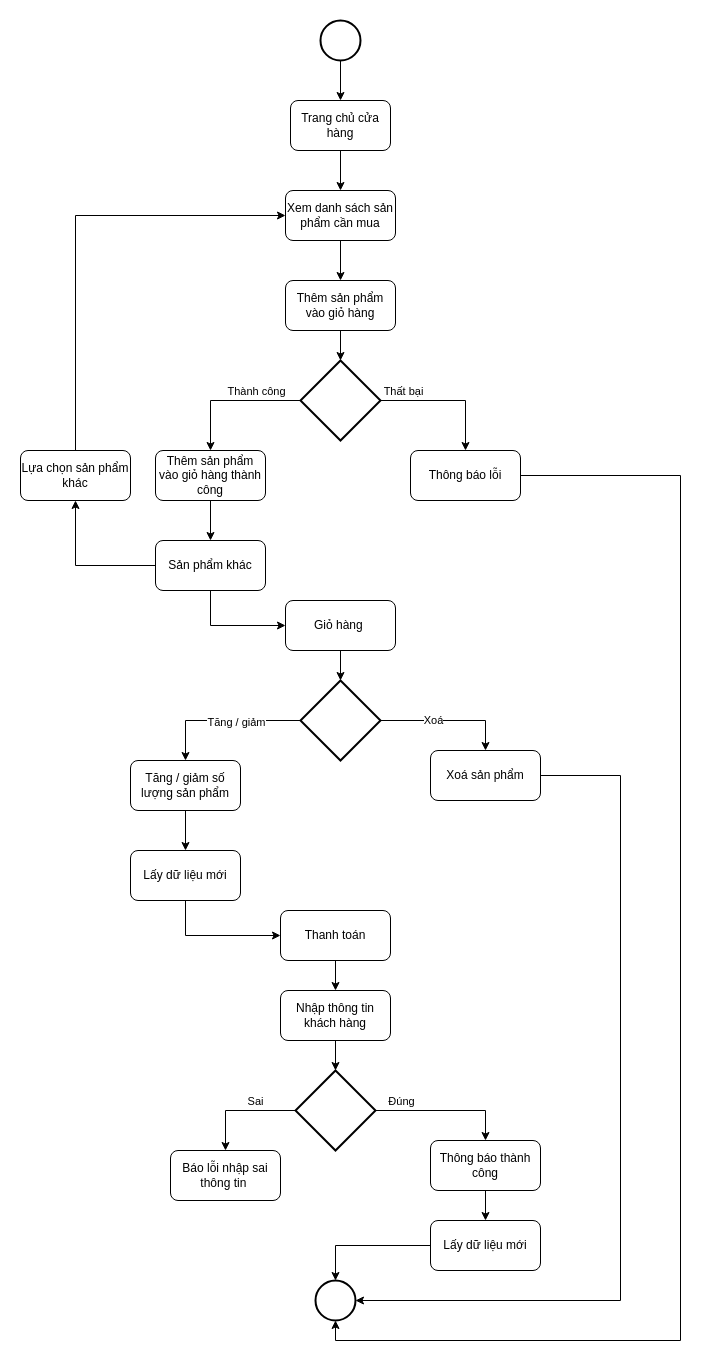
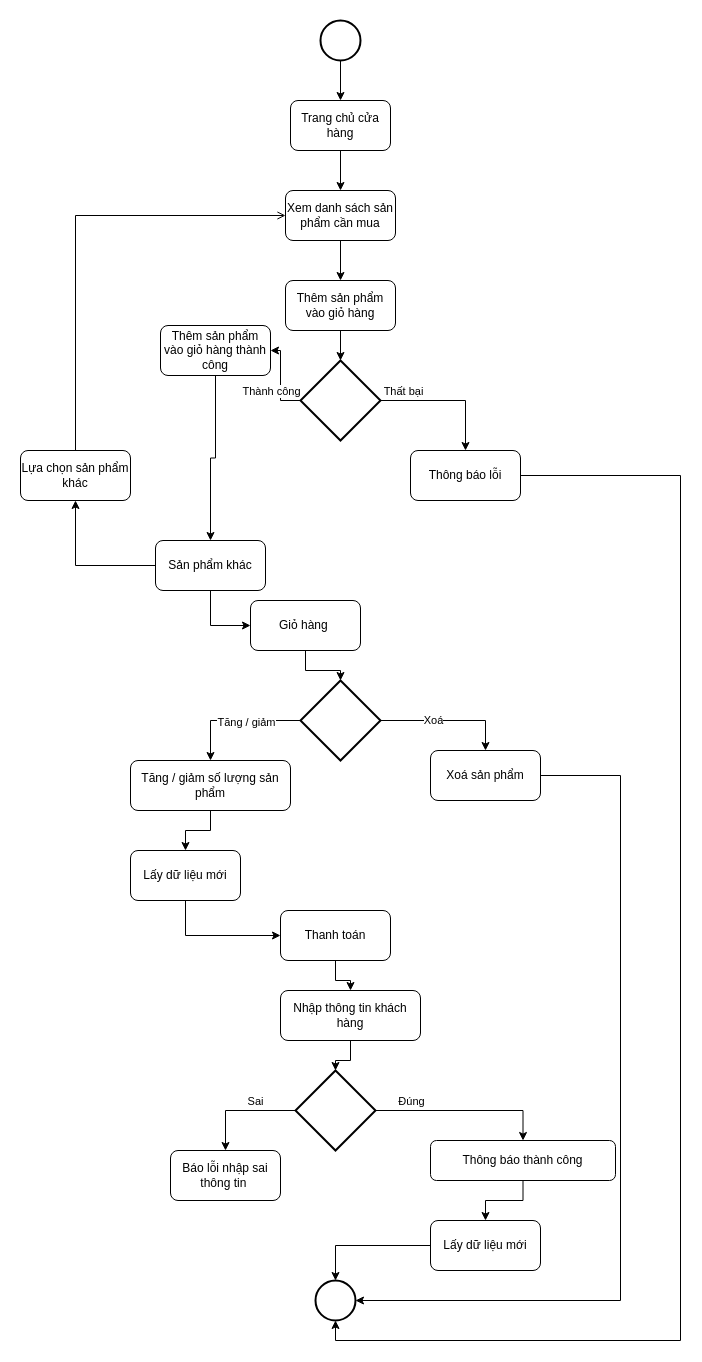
- <mxCell id="21" style="edgeStyle=orthogonalEdgeStyle;rounded=0;orthogonalLoop=1;jettySize=auto;html=1;entryX=0;entryY=0.5;entryDx=0;entryDy=0;exitX=0.5;exitY=0;exitDx=0;exitDy=0;" edge="1" parent="1" source="22" target="7"><mxGeometry relative="1" as="geometry" /></mxCell>
+ <mxCell id="21" style="edgeStyle=orthogonalEdgeStyle;rounded=0;orthogonalLoop=1;jettySize=auto;html=1;entryX=0;entryY=0.5;entryDx=0;entryDy=0;exitX=0.5;exitY=0;exitDx=0;exitDy=0;endArrow=open;" edge="1" parent="1" source="22" target="7"><mxGeometry relative="1" as="geometry" /></mxCell>
- <mxCell id="16" value="Thêm sản phẩm vào giỏ hàng thành công" style="rounded=1;whiteSpace=wrap;html=1;" vertex="1" parent="1"><mxGeometry x="155" y="450" width="110" height="50" as="geometry" /></mxCell>
+ <mxCell id="16" value="Thêm sản phẩm vào giỏ hàng thành công" style="rounded=1;whiteSpace=wrap;html=1;" vertex="1" parent="1"><mxGeometry x="160" y="325" width="110" height="50" as="geometry" /></mxCell>
- <mxCell id="24" value="Giỏ hàng&amp;nbsp;" style="rounded=1;whiteSpace=wrap;html=1;" vertex="1" parent="1"><mxGeometry x="285" y="600" width="110" height="50" as="geometry" /></mxCell>
+ <mxCell id="24" value="Giỏ hàng&amp;nbsp;" style="rounded=1;whiteSpace=wrap;html=1;" vertex="1" parent="1"><mxGeometry x="250" y="600" width="110" height="50" as="geometry" /></mxCell>
- <mxCell id="31" value="Tăng / giảm số lượng sản phẩm" style="rounded=1;whiteSpace=wrap;html=1;" vertex="1" parent="1"><mxGeometry x="130" y="760" width="110" height="50" as="geometry" /></mxCell>
+ <mxCell id="31" value="Tăng / giảm số lượng sản phẩm" style="rounded=1;whiteSpace=wrap;html=1;" vertex="1" parent="1"><mxGeometry x="130" y="760" width="160" height="50" as="geometry" /></mxCell>
- <mxCell id="38" value="Nhập thông tin khách hàng" style="rounded=1;whiteSpace=wrap;html=1;" vertex="1" parent="1"><mxGeometry x="280" y="990" width="110" height="50" as="geometry" /></mxCell>
+ <mxCell id="38" value="Nhập thông tin khách hàng" style="rounded=1;whiteSpace=wrap;html=1;" vertex="1" parent="1"><mxGeometry x="280" y="990" width="140" height="50" as="geometry" /></mxCell>
- <mxCell id="46" value="Thông báo thành công" style="rounded=1;whiteSpace=wrap;html=1;" vertex="1" parent="1"><mxGeometry x="430" y="1140" width="110" height="50" as="geometry" /></mxCell>
+ <mxCell id="46" value="Thông báo thành công" style="rounded=1;whiteSpace=wrap;html=1;" vertex="1" parent="1"><mxGeometry x="430" y="1140" width="185" height="40" as="geometry" /></mxCell>
